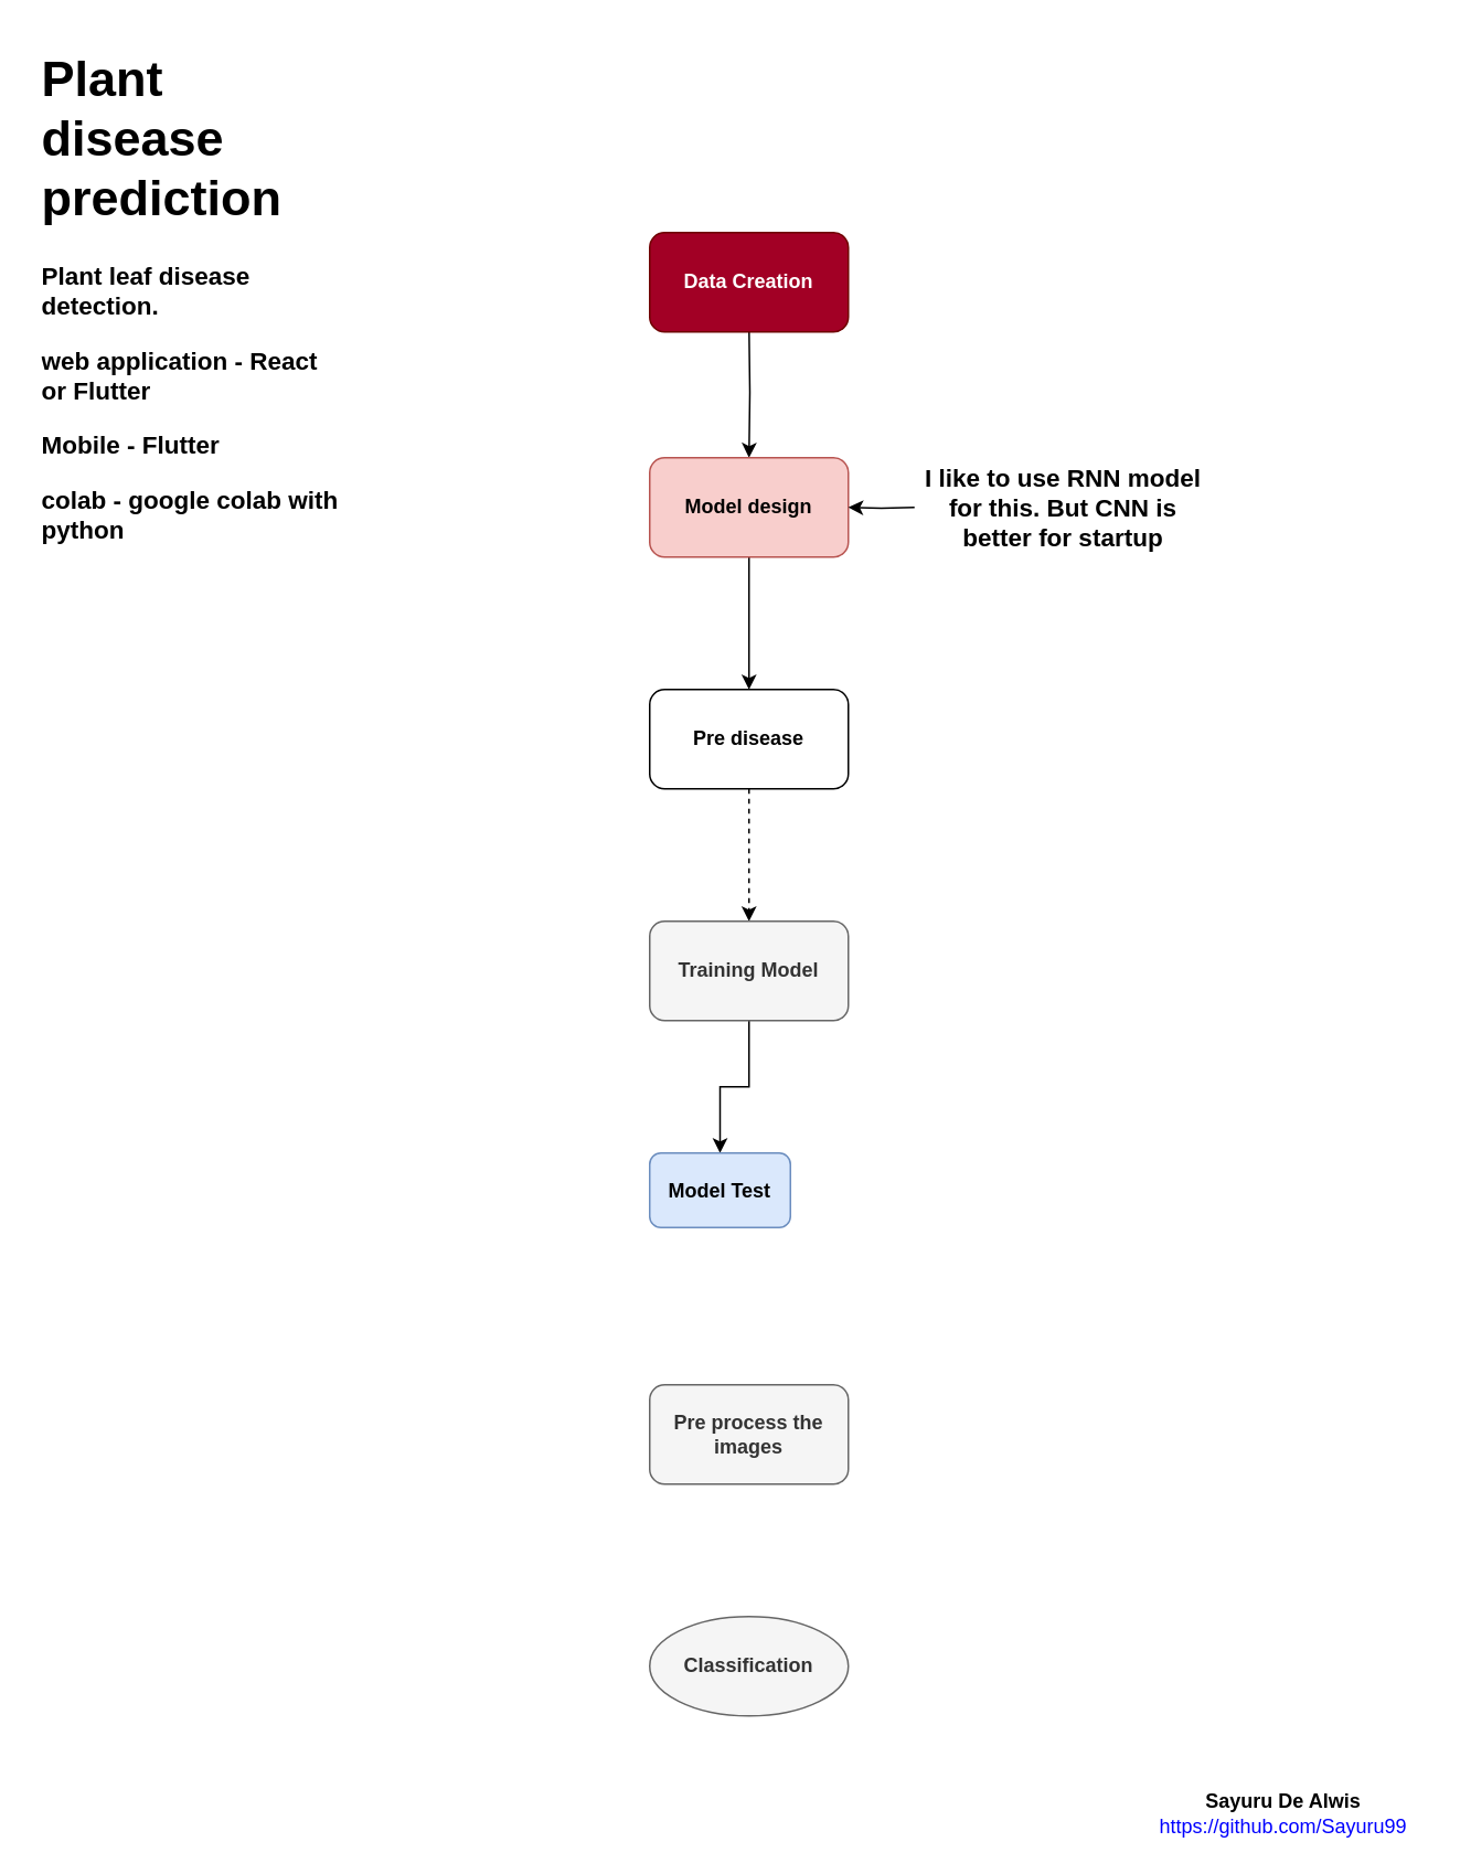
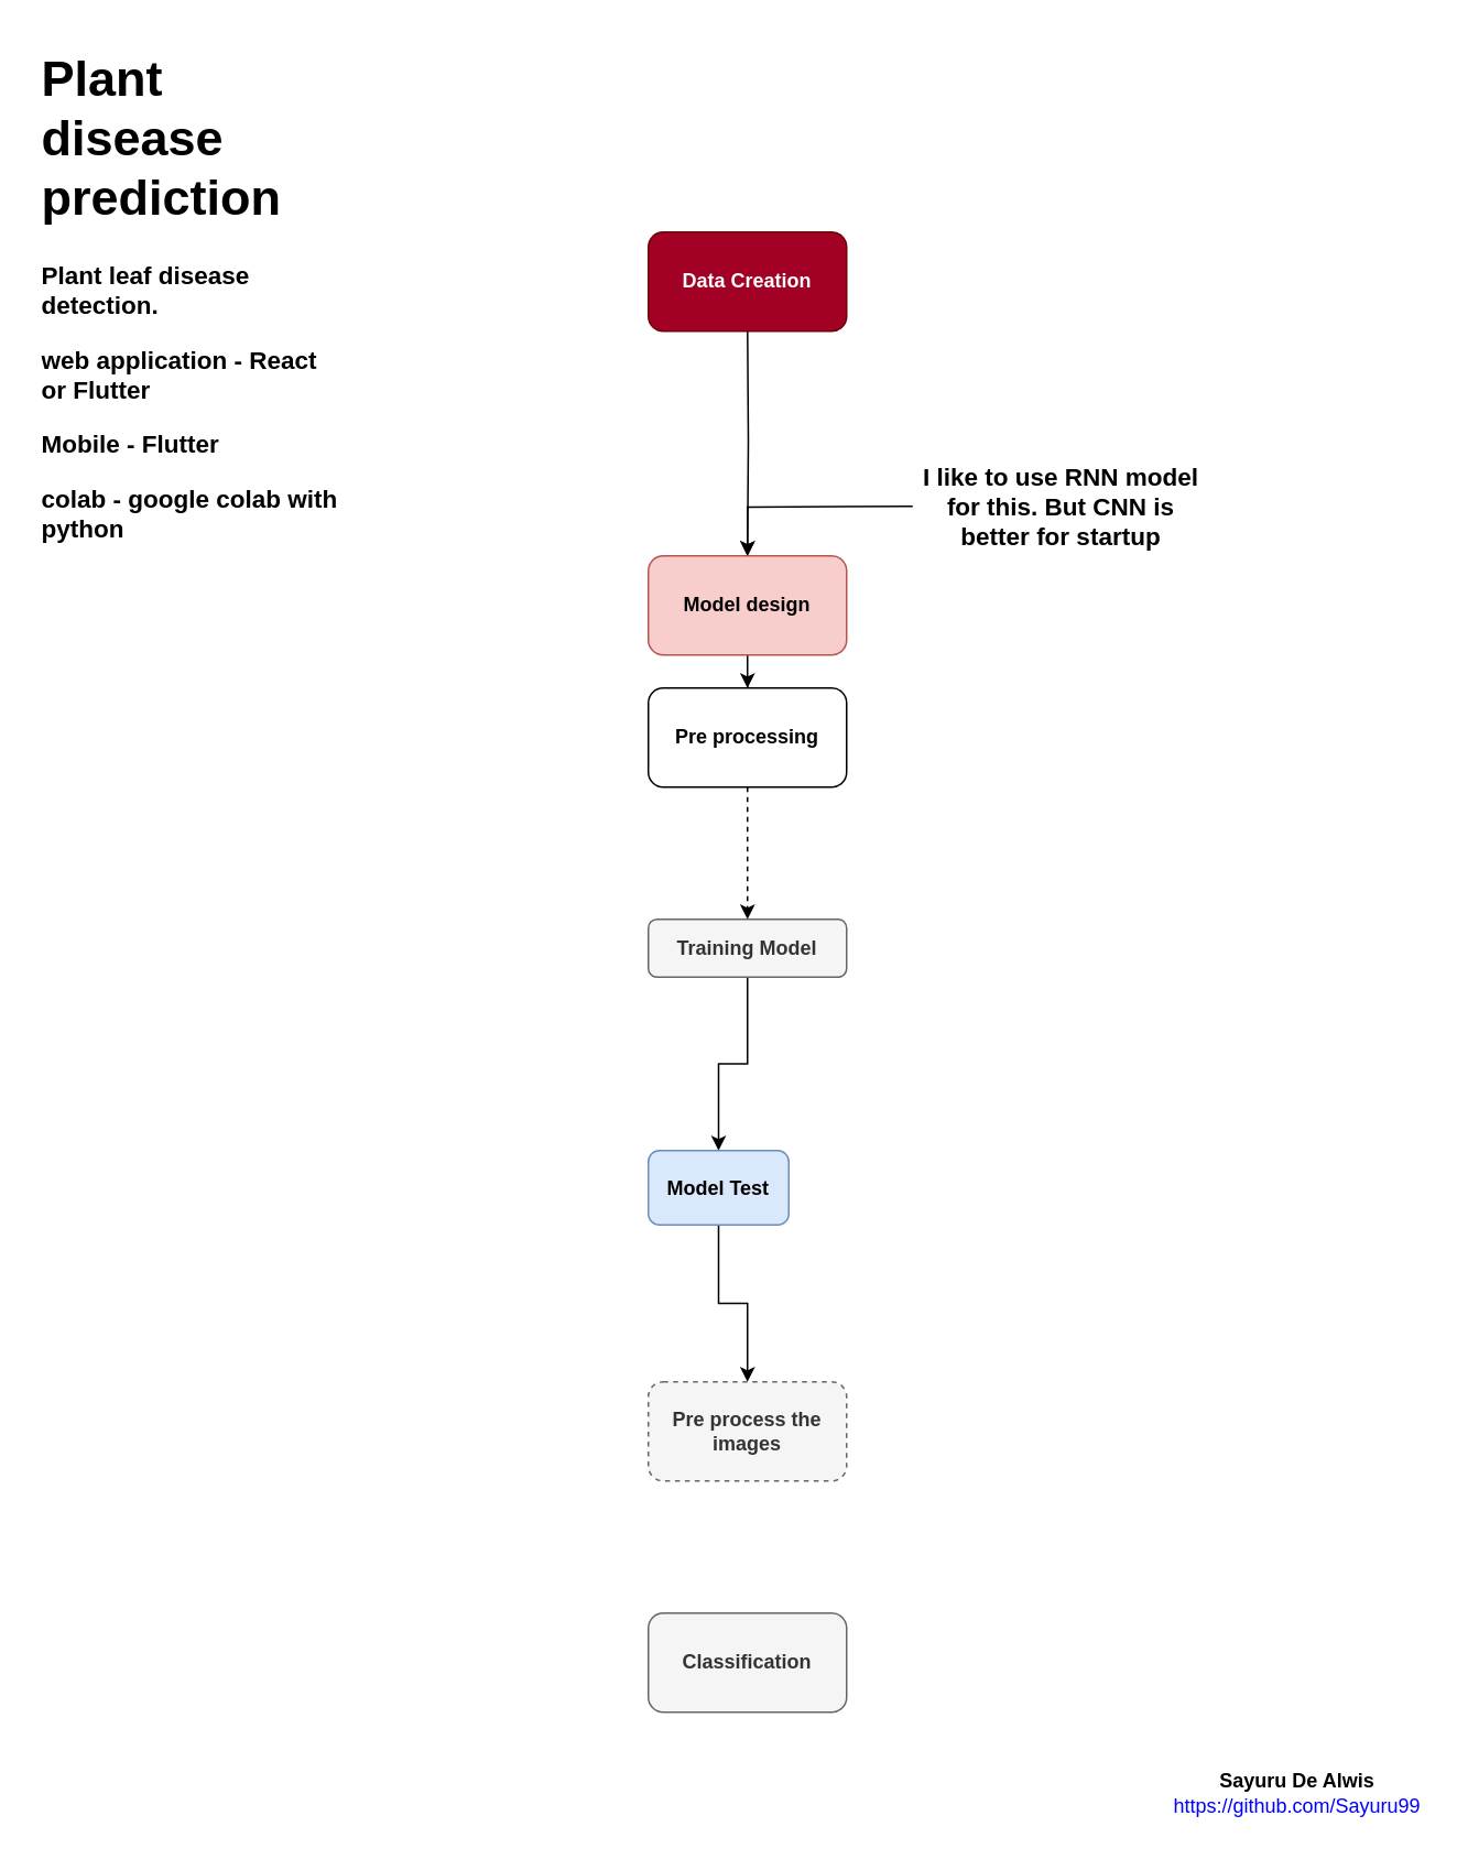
- <mxCell id="5" value="&lt;b&gt;Model design&lt;/b&gt;" style="whiteSpace=wrap;html=1;rounded=1;fillColor=#f8cecc;strokeColor=#b85450;" vertex="1" parent="1"><mxGeometry x="392" y="276" width="120" height="60" as="geometry" /></mxCell>
+ <mxCell id="5" value="&lt;b&gt;Model design&lt;/b&gt;" style="whiteSpace=wrap;html=1;rounded=1;fillColor=#f8cecc;strokeColor=#b85450;" vertex="1" parent="1"><mxGeometry x="392" y="336" width="120" height="60" as="geometry" /></mxCell>
- <mxCell id="9" value="&lt;b&gt;Pre disease&lt;/b&gt;" style="whiteSpace=wrap;html=1;rounded=1;" vertex="1" parent="1"><mxGeometry x="392" y="416" width="120" height="60" as="geometry" /></mxCell>
+ <mxCell id="9" value="&lt;b&gt;Pre processing&lt;/b&gt;" style="whiteSpace=wrap;html=1;rounded=1;" vertex="1" parent="1"><mxGeometry x="392" y="416" width="120" height="60" as="geometry" /></mxCell>
- <mxCell id="11" value="&lt;b&gt;Training Model&lt;/b&gt;" style="whiteSpace=wrap;html=1;rounded=1;fillColor=#f5f5f5;fontColor=#333333;strokeColor=#666666;" vertex="1" parent="1"><mxGeometry x="392" y="556" width="120" height="60" as="geometry" /></mxCell>
+ <mxCell id="11" value="&lt;b&gt;Training Model&lt;/b&gt;" style="whiteSpace=wrap;html=1;rounded=1;fillColor=#f5f5f5;fontColor=#333333;strokeColor=#666666;" vertex="1" parent="1"><mxGeometry x="392" y="556" width="120" height="35" as="geometry" /></mxCell>
+ <mxCell id="12" value="" style="edgeStyle=orthogonalEdgeStyle;rounded=0;orthogonalLoop=1;jettySize=auto;html=1;fontSize=15;" edge="1" parent="1" source="13" target="14"><mxGeometry relative="1" as="geometry" /></mxCell>
- <mxCell id="14" value="&lt;b&gt;Pre process the images&lt;/b&gt;" style="whiteSpace=wrap;html=1;rounded=1;fillColor=#f5f5f5;fontColor=#333333;strokeColor=#666666;" vertex="1" parent="1"><mxGeometry x="392" y="836" width="120" height="60" as="geometry" /></mxCell>
+ <mxCell id="14" value="&lt;b&gt;Pre process the images&lt;/b&gt;" style="whiteSpace=wrap;html=1;rounded=1;fillColor=#f5f5f5;fontColor=#333333;strokeColor=#666666;dashed=1;" vertex="1" parent="1"><mxGeometry x="392" y="836" width="120" height="60" as="geometry" /></mxCell>
- <mxCell id="15" value="&lt;b&gt;Classification&lt;/b&gt;" style="ellipse;whiteSpace=wrap;html=1;fillColor=#f5f5f5;fontColor=#333333;strokeColor=#666666;" vertex="1" parent="1"><mxGeometry x="392" y="976" width="120" height="60" as="geometry" /></mxCell>
+ <mxCell id="15" value="&lt;b&gt;Classification&lt;/b&gt;" style="whiteSpace=wrap;html=1;rounded=1;fillColor=#f5f5f5;fontColor=#333333;strokeColor=#666666;" vertex="1" parent="1"><mxGeometry x="392" y="976" width="120" height="60" as="geometry" /></mxCell>
- <mxCell id="17" value="&lt;b&gt;Sayuru De Alwis&lt;/b&gt;&lt;br&gt;&lt;font color=&quot;#0000ff&quot;&gt;https://github.com/Sayuru99&lt;/font&gt;" style="text;html=1;strokeColor=none;fillColor=none;align=center;verticalAlign=middle;whiteSpace=wrap;rounded=0;" vertex="1" parent="1"><mxGeometry x="690" y="1080" width="170" height="30" as="geometry" /></mxCell>
+ <mxCell id="17" value="&lt;b&gt;Sayuru De Alwis&lt;/b&gt;&lt;br&gt;&lt;font color=&quot;#0000ff&quot;&gt;https://github.com/Sayuru99&lt;/font&gt;" style="text;html=1;strokeColor=none;fillColor=none;align=center;verticalAlign=middle;whiteSpace=wrap;rounded=0;" vertex="1" parent="1"><mxGeometry x="700" y="1070" width="170" height="30" as="geometry" /></mxCell>
